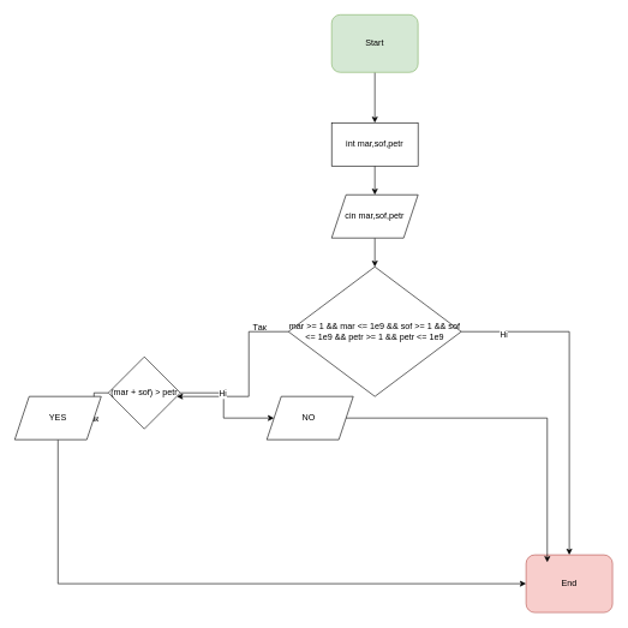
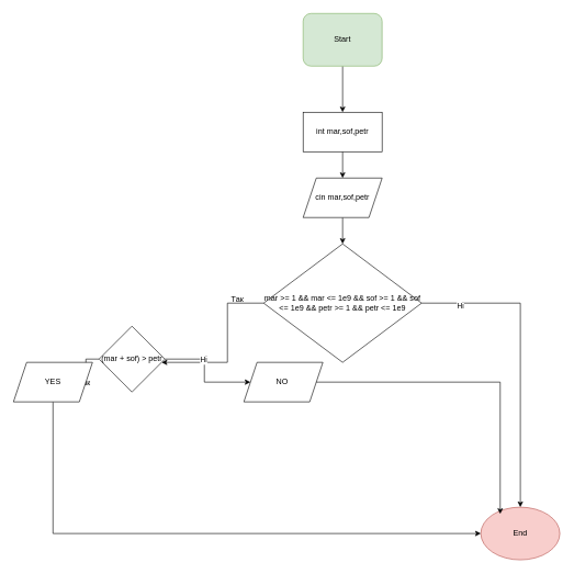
- <mxCell id="21" value="End" style="whiteSpace=wrap;html=1;fillColor=#f8cecc;strokeColor=#b85450;rounded=1;" vertex="1" parent="1"><mxGeometry x="730" y="770" width="120" height="80" as="geometry" /></mxCell>
+ <mxCell id="21" value="End" style="ellipse;whiteSpace=wrap;html=1;fillColor=#f8cecc;strokeColor=#b85450;" vertex="1" parent="1"><mxGeometry x="730" y="770" width="120" height="80" as="geometry" /></mxCell>
